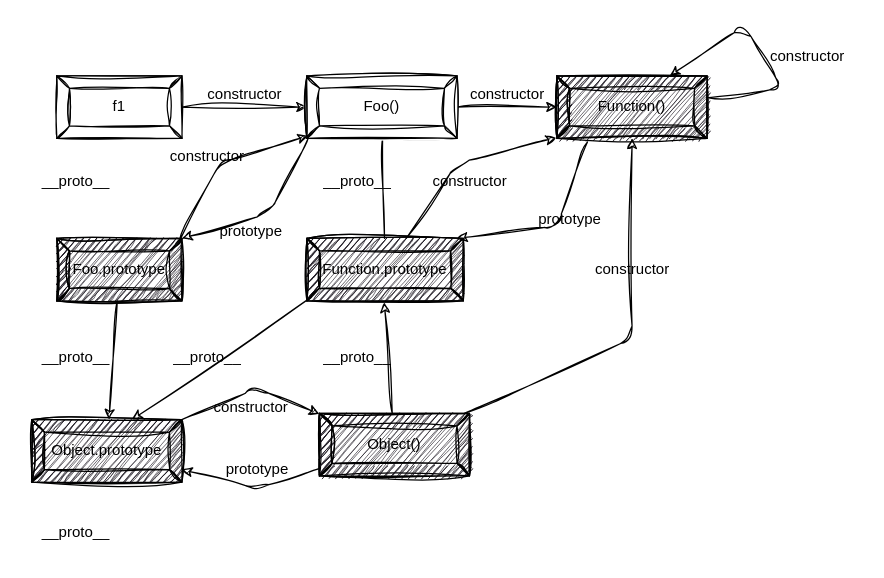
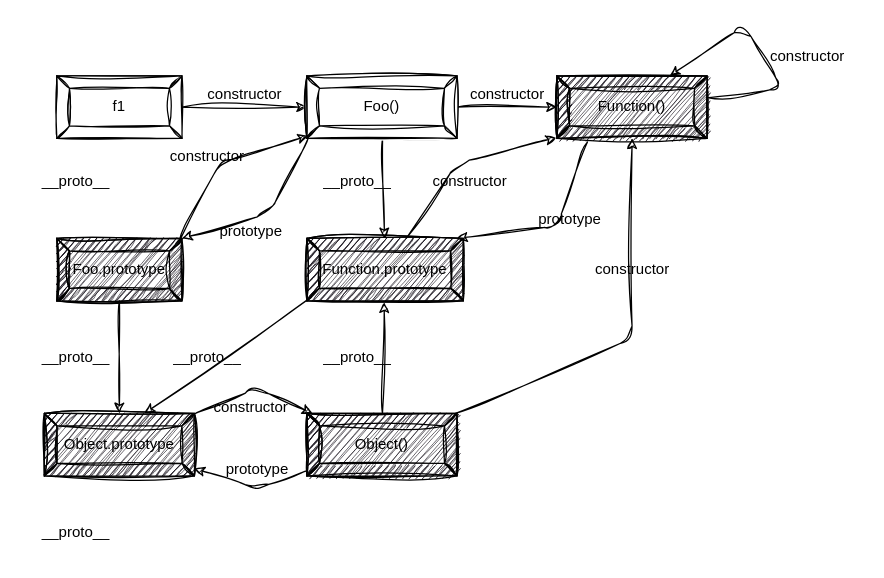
- <mxCell id="12" value="" style="edgeStyle=none;html=1;sketch=1;curveFitting=1;jiggle=2;endArrow=none;" parent="1" source="15" target="18" edge="1"><mxGeometry relative="1" as="geometry" /></mxCell>
+ <mxCell id="12" value="" style="edgeStyle=none;html=1;sketch=1;curveFitting=1;jiggle=2;" parent="1" source="15" target="18" edge="1"><mxGeometry relative="1" as="geometry" /></mxCell>
- <mxCell id="22" value="Object()" style="labelPosition=center;verticalLabelPosition=middle;align=center;html=1;shape=mxgraph.basic.button;dx=10;whiteSpace=wrap;fillColor=rgb(24, 20, 29);sketch=1;curveFitting=1;jiggle=2;" parent="1" vertex="1"><mxGeometry x="255" y="330" width="120" height="50" as="geometry" /></mxCell>
+ <mxCell id="22" value="Object()" style="labelPosition=center;verticalLabelPosition=middle;align=center;html=1;shape=mxgraph.basic.button;dx=10;whiteSpace=wrap;fillColor=rgb(24, 20, 29);sketch=1;curveFitting=1;jiggle=2;" parent="1" vertex="1"><mxGeometry x="245" y="330" width="120" height="50" as="geometry" /></mxCell>
- <mxCell id="9" value="Object.prototype" style="labelPosition=center;verticalLabelPosition=middle;align=center;html=1;shape=mxgraph.basic.button;dx=10;whiteSpace=wrap;fillColor=rgb(24, 20, 29);movable=1;resizable=1;rotatable=1;deletable=1;editable=1;connectable=1;sketch=1;curveFitting=1;jiggle=2;" parent="1" vertex="1"><mxGeometry x="25" y="335" width="120" height="50" as="geometry" /></mxCell>
+ <mxCell id="9" value="Object.prototype" style="labelPosition=center;verticalLabelPosition=middle;align=center;html=1;shape=mxgraph.basic.button;dx=10;whiteSpace=wrap;fillColor=rgb(24, 20, 29);movable=1;resizable=1;rotatable=1;deletable=1;editable=1;connectable=1;sketch=1;curveFitting=1;jiggle=2;" parent="1" vertex="1"><mxGeometry x="35" y="330" width="120" height="50" as="geometry" /></mxCell>
